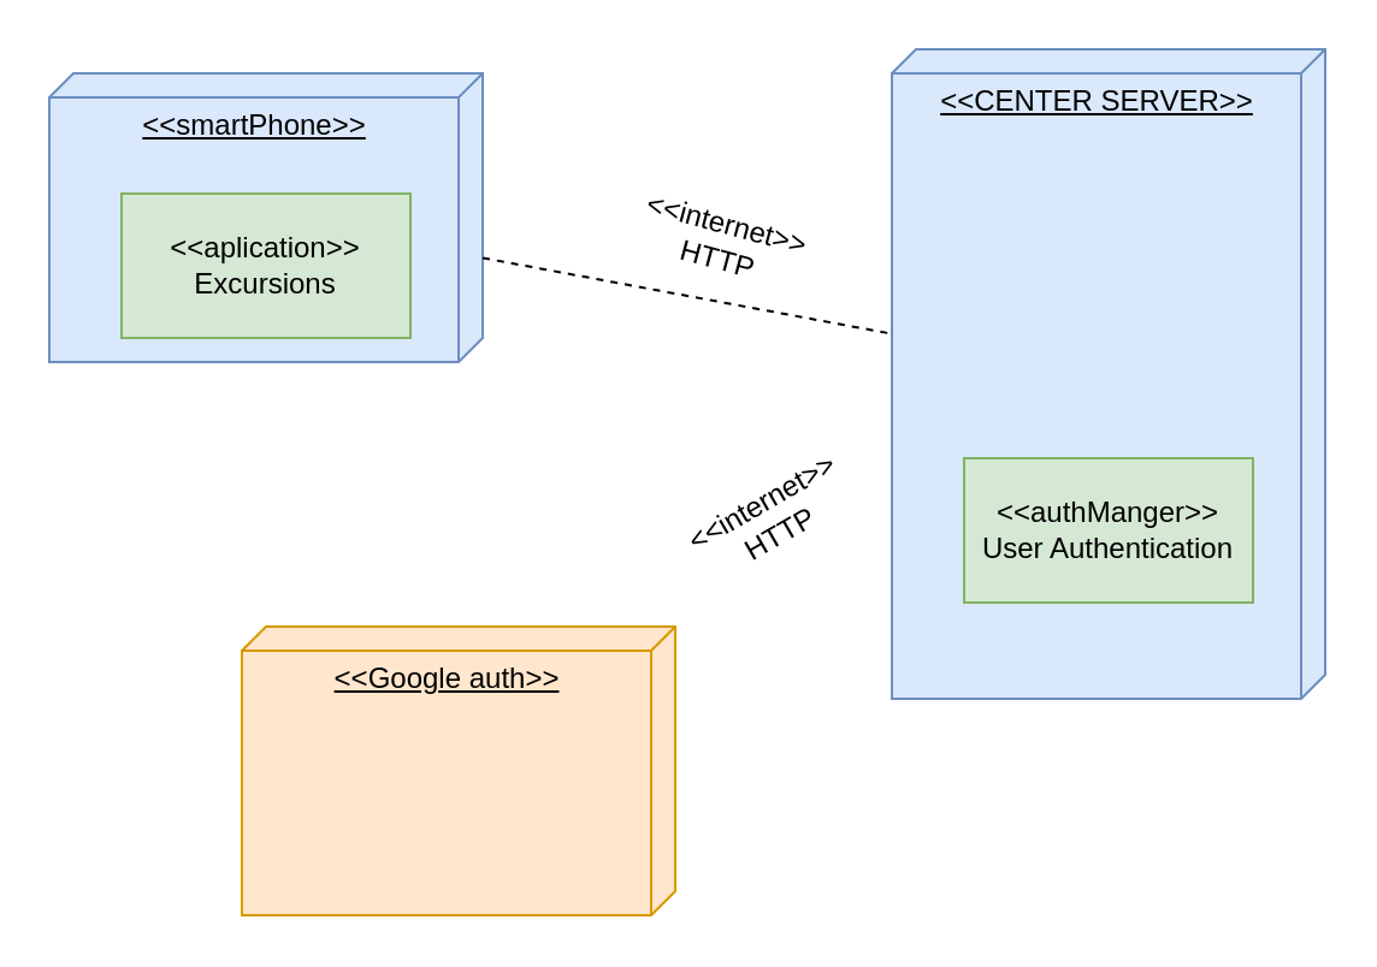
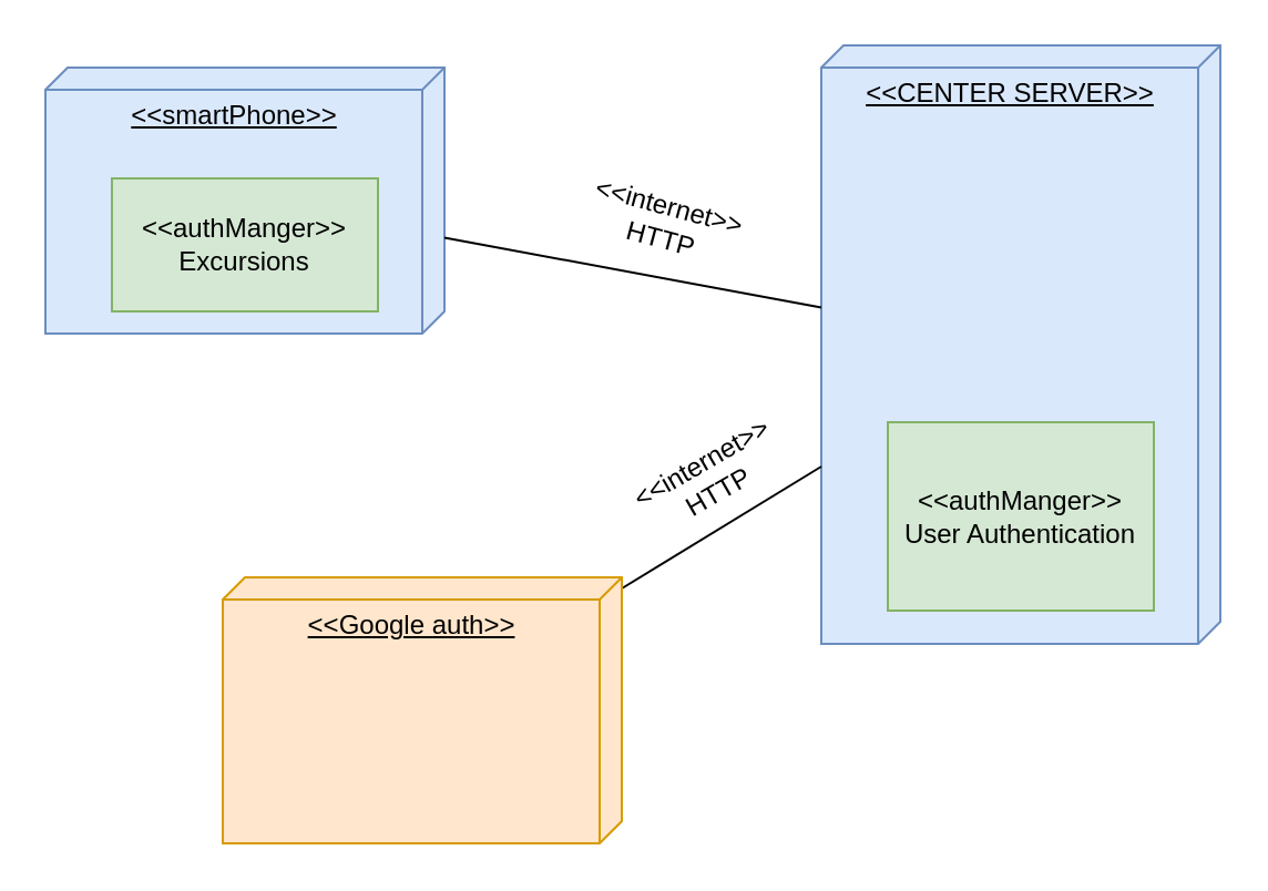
- <mxCell id="3" value="&amp;lt;&amp;lt;aplication&amp;gt;&amp;gt;&lt;br&gt;Excursions" style="rounded=0;whiteSpace=wrap;html=1;fillColor=#d5e8d4;strokeColor=#82b366;" vertex="1" parent="1"><mxGeometry x="50" y="80" width="120" height="60" as="geometry" /></mxCell>
+ <mxCell id="3" value="&amp;lt;&amp;lt;authManger&amp;gt;&amp;gt;&lt;br&gt;Excursions" style="rounded=0;whiteSpace=wrap;html=1;fillColor=#d5e8d4;strokeColor=#82b366;" vertex="1" parent="1"><mxGeometry x="50" y="80" width="120" height="60" as="geometry" /></mxCell>
- <mxCell id="5" value="" style="endArrow=none;html=1;rounded=0;dashed=1;" edge="1" parent="1" source="2" target="4"><mxGeometry width="50" height="50" relative="1" as="geometry"><mxPoint x="320" y="160" as="sourcePoint" /><mxPoint x="370" y="110" as="targetPoint" /></mxGeometry></mxCell>
+ <mxCell id="5" value="" style="endArrow=none;html=1;rounded=0;" edge="1" parent="1" source="2" target="4"><mxGeometry width="50" height="50" relative="1" as="geometry"><mxPoint x="320" y="160" as="sourcePoint" /><mxPoint x="370" y="110" as="targetPoint" /></mxGeometry></mxCell>
- <mxCell id="10" value="&amp;lt;&amp;lt;authManger&amp;gt;&amp;gt;&lt;br&gt;User Authentication" style="rounded=0;whiteSpace=wrap;html=1;fillColor=#d5e8d4;strokeColor=#82b366;" vertex="1" parent="1"><mxGeometry x="400" y="190" width="120" height="60" as="geometry" /></mxCell>
+ <mxCell id="10" value="&amp;lt;&amp;lt;authManger&amp;gt;&amp;gt;&lt;br&gt;User Authentication" style="rounded=0;whiteSpace=wrap;html=1;fillColor=#d5e8d4;strokeColor=#82b366;" vertex="1" parent="1"><mxGeometry x="400" y="190" width="120" height="85" as="geometry" /></mxCell>
+ <mxCell id="7" value="" style="endArrow=none;html=1;rounded=0;" edge="1" parent="1" source="4" target="8"><mxGeometry width="50" height="50" relative="1" as="geometry"><mxPoint x="340" y="160" as="sourcePoint" /><mxPoint x="460" y="300" as="targetPoint" /></mxGeometry></mxCell>
